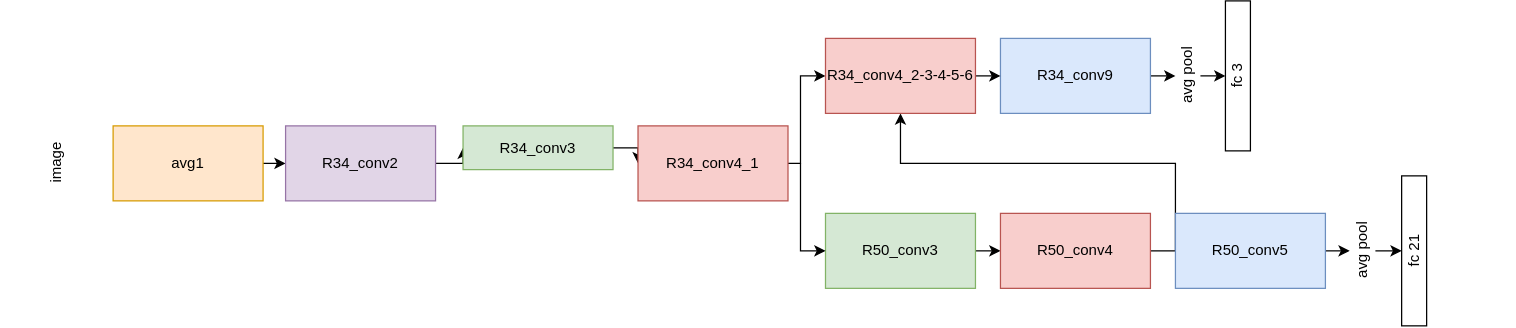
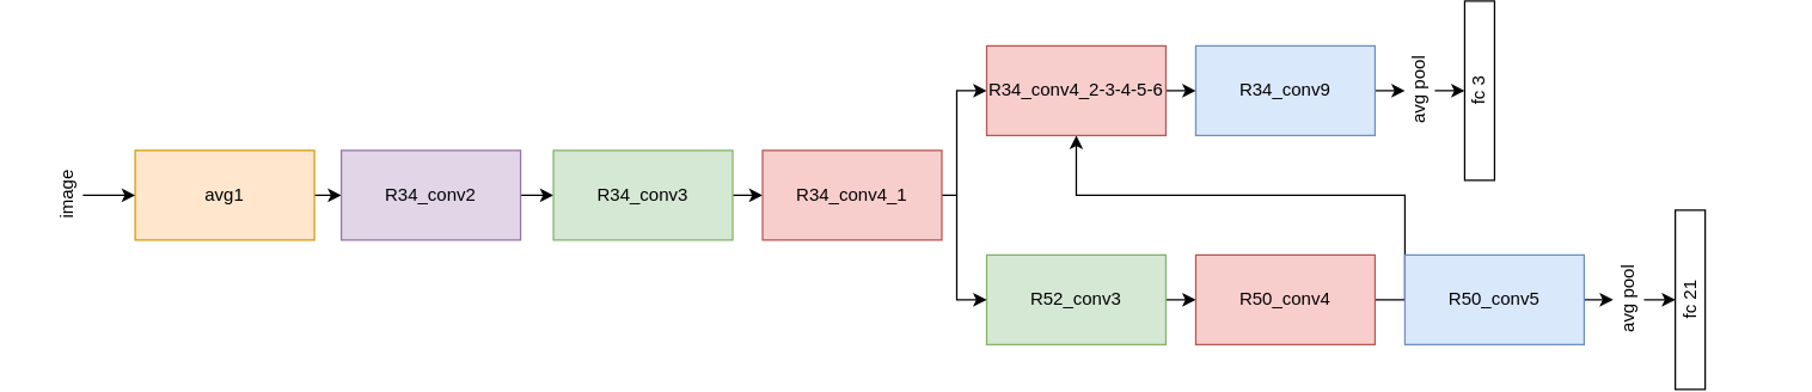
- <mxCell id="7" value="R34_conv3" style="rounded=0;whiteSpace=wrap;html=1;fillColor=#d5e8d4;strokeColor=#82b366;" parent="1" vertex="1"><mxGeometry x="370" y="90" width="120" height="35" as="geometry" /></mxCell>
+ <mxCell id="7" value="R34_conv3" style="rounded=0;whiteSpace=wrap;html=1;fillColor=#d5e8d4;strokeColor=#82b366;" parent="1" vertex="1"><mxGeometry x="370" y="90" width="120" height="60" as="geometry" /></mxCell>
+ <mxCell id="8" style="edgeStyle=orthogonalEdgeStyle;rounded=0;orthogonalLoop=1;jettySize=auto;html=1;entryX=0;entryY=0.5;entryDx=0;entryDy=0;" parent="1" source="9" target="3" edge="1"><mxGeometry relative="1" as="geometry" /></mxCell>
- <mxCell id="21" value="R50_conv3" style="rounded=0;whiteSpace=wrap;html=1;fillColor=#d5e8d4;strokeColor=#82b366;" parent="1" vertex="1"><mxGeometry x="660" y="160" width="120" height="60" as="geometry" /></mxCell>
+ <mxCell id="21" value="R52_conv3" style="rounded=0;whiteSpace=wrap;html=1;fillColor=#d5e8d4;strokeColor=#82b366;" parent="1" vertex="1"><mxGeometry x="660" y="160" width="120" height="60" as="geometry" /></mxCell>
